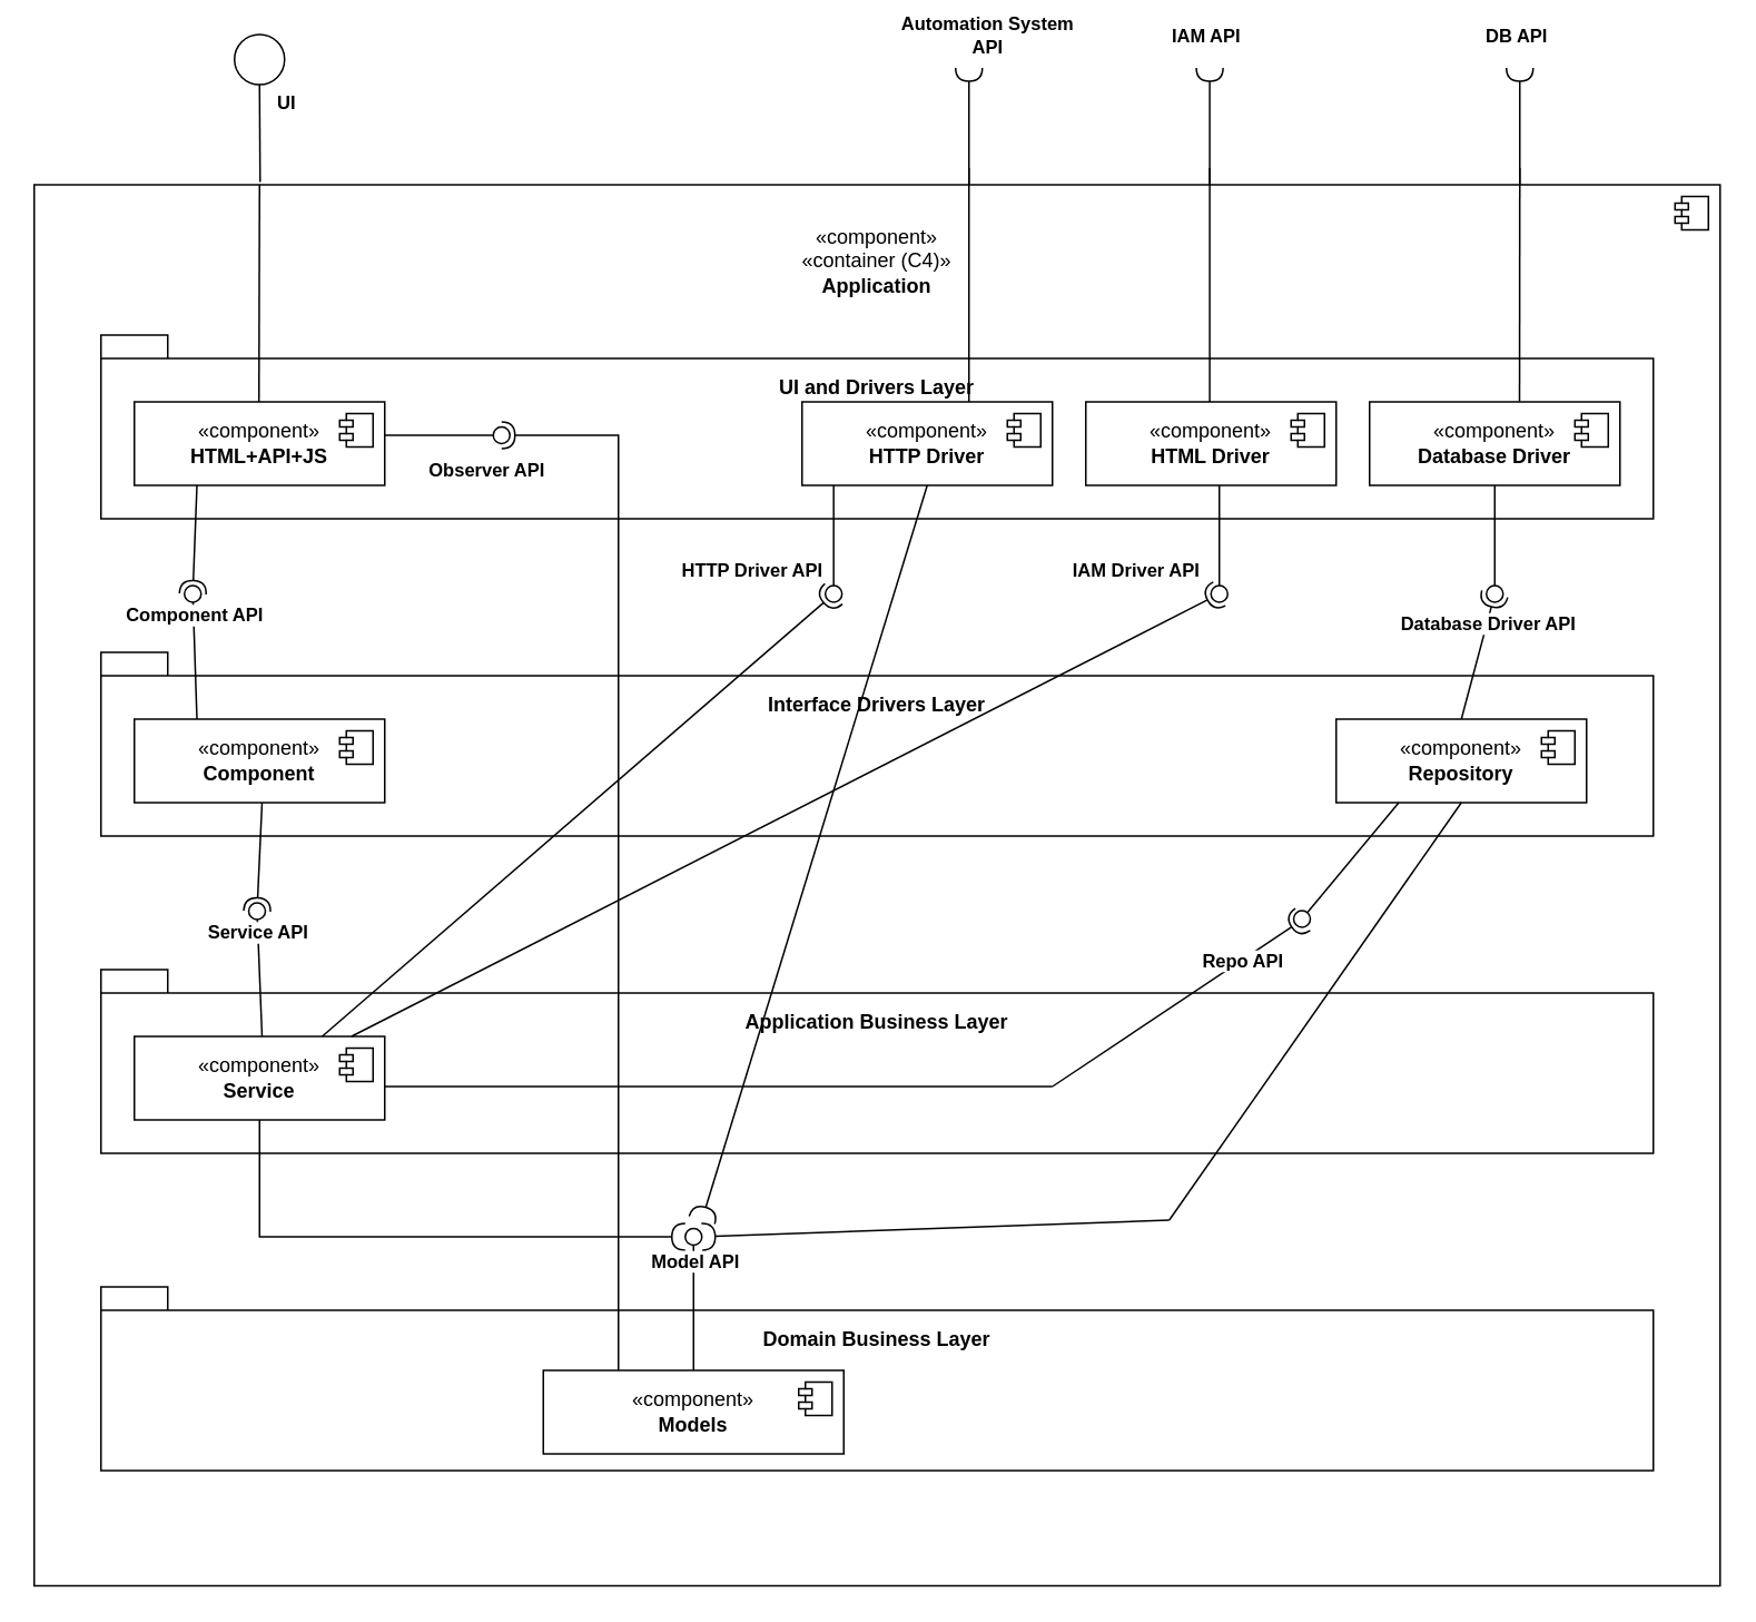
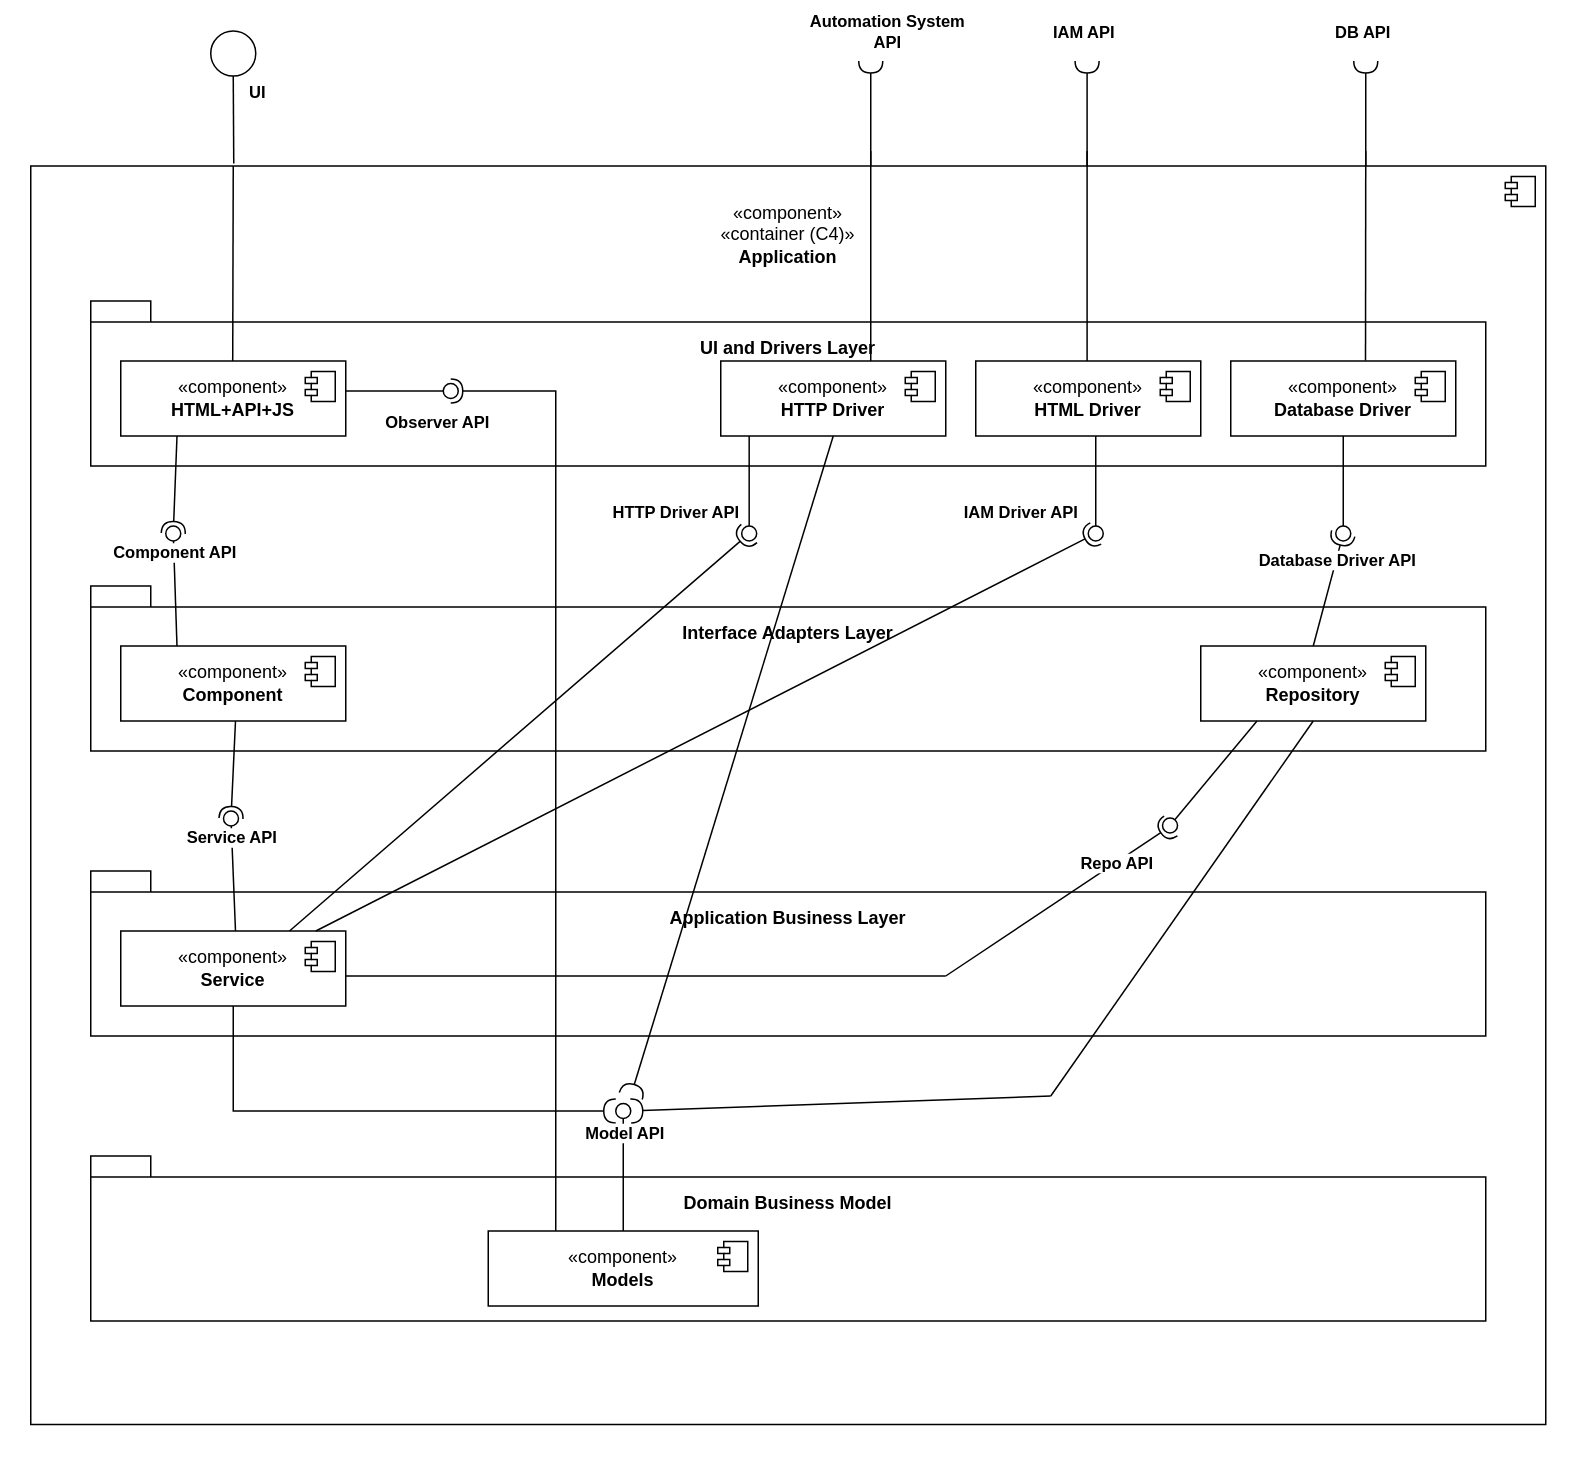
- <mxCell id="5" value="Interface Drivers Layer&lt;div&gt;&lt;br&gt;&lt;/div&gt;&lt;div&gt;&lt;br&gt;&lt;/div&gt;&lt;div&gt;&lt;br&gt;&lt;/div&gt;&lt;div&gt;&lt;br&gt;&lt;/div&gt;" style="shape=folder;fontStyle=1;spacingTop=10;tabWidth=40;tabHeight=14;tabPosition=left;html=1;whiteSpace=wrap;" parent="1" vertex="1"><mxGeometry x="60" y="390" width="930" height="110" as="geometry" /></mxCell>
+ <mxCell id="5" value="Interface Adapters Layer&lt;div&gt;&lt;br&gt;&lt;/div&gt;&lt;div&gt;&lt;br&gt;&lt;/div&gt;&lt;div&gt;&lt;br&gt;&lt;/div&gt;&lt;div&gt;&lt;br&gt;&lt;/div&gt;" style="shape=folder;fontStyle=1;spacingTop=10;tabWidth=40;tabHeight=14;tabPosition=left;html=1;whiteSpace=wrap;" parent="1" vertex="1"><mxGeometry x="60" y="390" width="930" height="110" as="geometry" /></mxCell>
- <mxCell id="7" value="Domain Business Layer&lt;div&gt;&lt;br&gt;&lt;/div&gt;&lt;div&gt;&lt;br&gt;&lt;/div&gt;&lt;div&gt;&lt;br&gt;&lt;/div&gt;&lt;div&gt;&lt;br&gt;&lt;/div&gt;" style="shape=folder;fontStyle=1;spacingTop=10;tabWidth=40;tabHeight=14;tabPosition=left;html=1;whiteSpace=wrap;" parent="1" vertex="1"><mxGeometry x="60" y="770" width="930" height="110" as="geometry" /></mxCell>
+ <mxCell id="7" value="Domain Business Model&lt;div&gt;&lt;br&gt;&lt;/div&gt;&lt;div&gt;&lt;br&gt;&lt;/div&gt;&lt;div&gt;&lt;br&gt;&lt;/div&gt;&lt;div&gt;&lt;br&gt;&lt;/div&gt;" style="shape=folder;fontStyle=1;spacingTop=10;tabWidth=40;tabHeight=14;tabPosition=left;html=1;whiteSpace=wrap;" parent="1" vertex="1"><mxGeometry x="60" y="770" width="930" height="110" as="geometry" /></mxCell>
